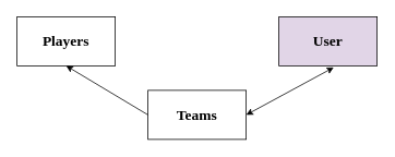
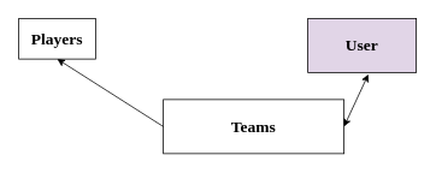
- <mxCell id="2" value="&lt;h2&gt;&lt;font face=&quot;Times New Roman&quot;&gt;Players&lt;/font&gt;&lt;/h2&gt;" style="rounded=0;whiteSpace=wrap;html=1;strokeColor=#000000;" vertex="1" parent="1"><mxGeometry x="20" y="20" width="120" height="60" as="geometry" /></mxCell>
+ <mxCell id="2" value="&lt;h2&gt;&lt;font face=&quot;Times New Roman&quot;&gt;Players&lt;/font&gt;&lt;/h2&gt;" style="rounded=0;whiteSpace=wrap;html=1;strokeColor=#000000;" vertex="1" parent="1"><mxGeometry x="20" y="20" width="85" height="45" as="geometry" /></mxCell>
- <mxCell id="3" value="&lt;h2&gt;Teams&lt;/h2&gt;" style="rounded=0;whiteSpace=wrap;html=1;strokeColor=#000000;fontFamily=Times New Roman;" vertex="1" parent="1"><mxGeometry x="180" y="110" width="120" height="60" as="geometry" /></mxCell>
+ <mxCell id="3" value="&lt;h2&gt;Teams&lt;/h2&gt;" style="rounded=0;whiteSpace=wrap;html=1;strokeColor=#000000;fontFamily=Times New Roman;" vertex="1" parent="1"><mxGeometry x="180" y="110" width="200" height="60" as="geometry" /></mxCell>
